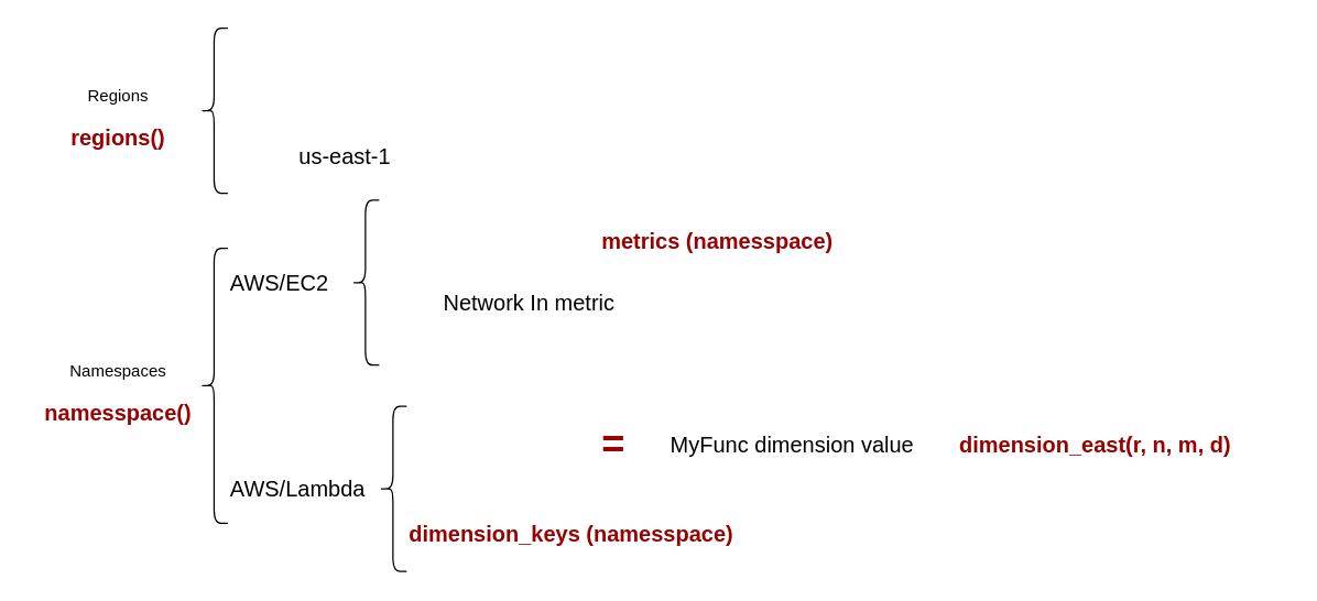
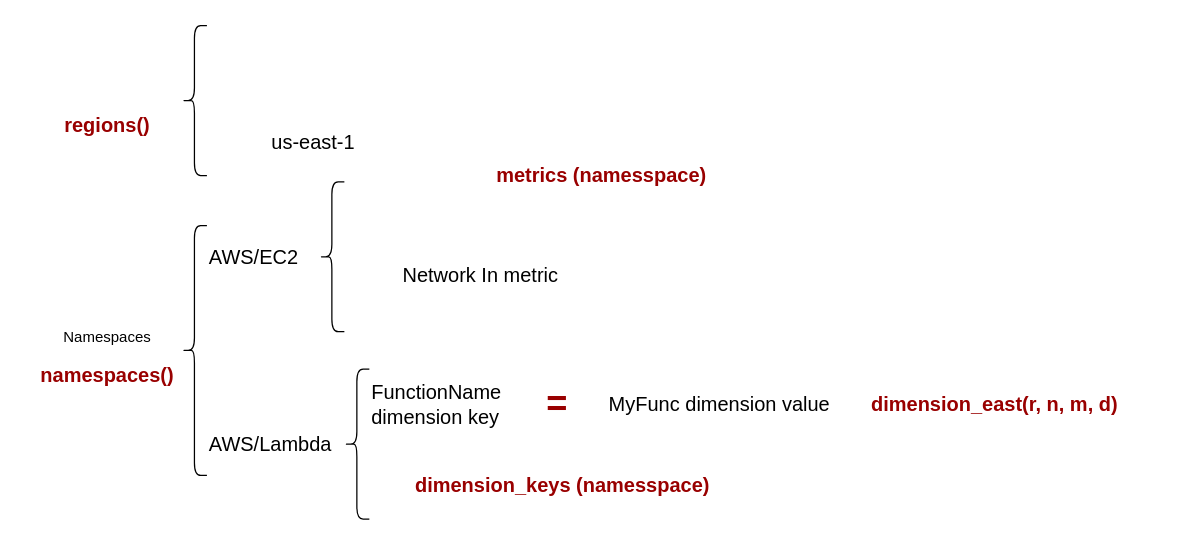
- <mxCell id="2" value="Regions" style="text;html=1;align=center;verticalAlign=middle;resizable=0;points=[];autosize=1;strokeColor=none;fillColor=none;" vertex="1" parent="1"><mxGeometry x="50" y="55" width="70" height="30" as="geometry" /></mxCell>
- <mxCell id="16" value="metrics (namesspace)" style="text;html=1;align=left;verticalAlign=middle;resizable=0;points=[];autosize=1;strokeColor=none;fillColor=none;fontSize=16;fontStyle=1;fontColor=#990000;" vertex="1" parent="1"><mxGeometry x="435" y="160" width="190" height="30" as="geometry" /></mxCell>
+ <mxCell id="16" value="metrics (namesspace)" style="text;html=1;align=left;verticalAlign=middle;resizable=0;points=[];autosize=1;strokeColor=none;fillColor=none;fontSize=16;fontStyle=1;fontColor=#990000;" vertex="1" parent="1"><mxGeometry x="395" y="125" width="190" height="30" as="geometry" /></mxCell>
- <mxCell id="7" value="namesspace()" style="text;html=1;align=center;verticalAlign=middle;resizable=0;points=[];autosize=1;strokeColor=none;fillColor=none;fontStyle=1;fontSize=16;fontColor=#990000;" vertex="1" parent="1"><mxGeometry x="20" y="285" width="130" height="30" as="geometry" /></mxCell>
+ <mxCell id="7" value="namespaces()" style="text;html=1;align=center;verticalAlign=middle;resizable=0;points=[];autosize=1;strokeColor=none;fillColor=none;fontStyle=1;fontSize=16;fontColor=#990000;" vertex="1" parent="1"><mxGeometry x="20" y="285" width="130" height="30" as="geometry" /></mxCell>
+ <mxCell id="14" value="FunctionName&lt;br&gt;dimension key" style="text;html=1;align=left;verticalAlign=middle;resizable=0;points=[];autosize=1;strokeColor=none;fillColor=none;fontSize=16;" vertex="1" parent="1"><mxGeometry x="295" y="297.5" width="130" height="50" as="geometry" /></mxCell>
- <mxCell id="15" value="dimension_keys (namesspace)" style="text;html=1;align=left;verticalAlign=middle;resizable=0;points=[];autosize=1;strokeColor=none;fillColor=none;fontSize=16;fontStyle=1;fontColor=#990000;" vertex="1" parent="1"><mxGeometry x="295" y="372.5" width="260" height="30" as="geometry" /></mxCell>
+ <mxCell id="15" value="dimension_keys (namesspace)" style="text;html=1;align=left;verticalAlign=middle;resizable=0;points=[];autosize=1;strokeColor=none;fillColor=none;fontSize=16;fontStyle=1;fontColor=#990000;" vertex="1" parent="1"><mxGeometry x="330" y="372.5" width="260" height="30" as="geometry" /></mxCell>
